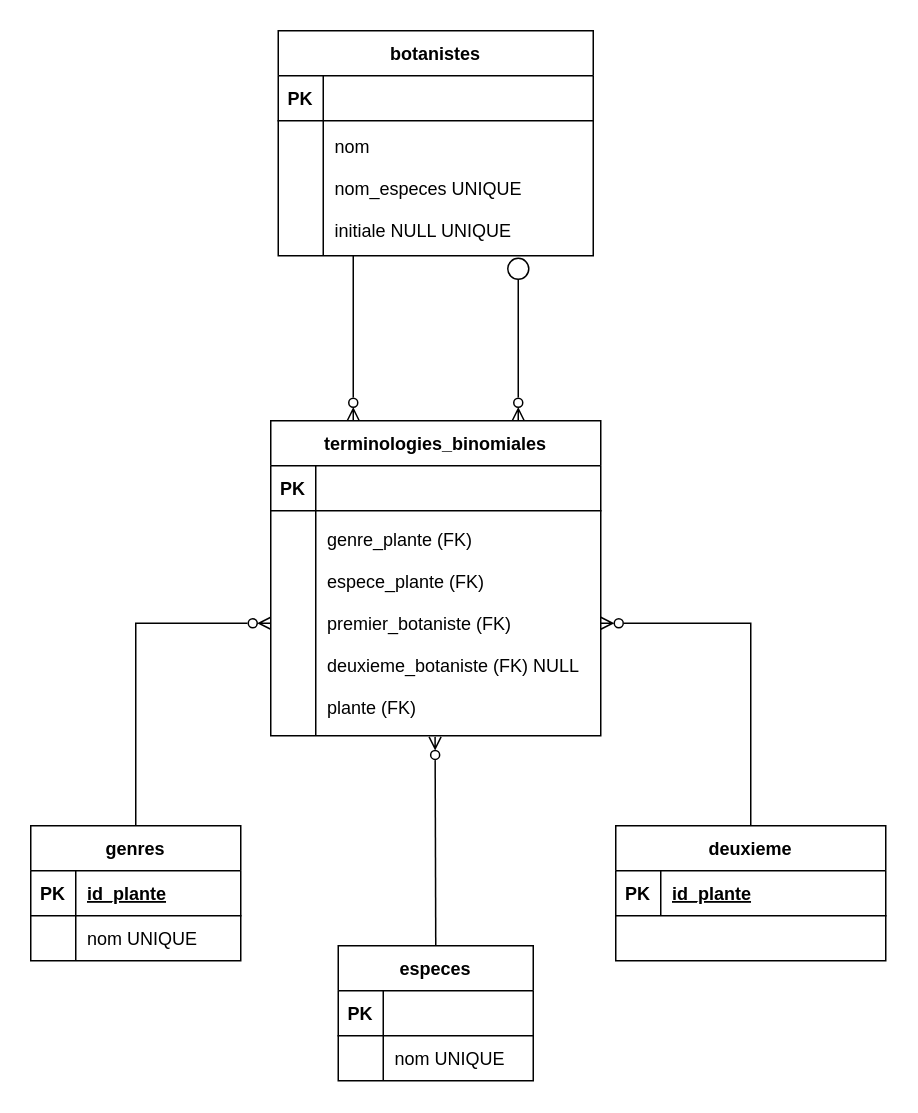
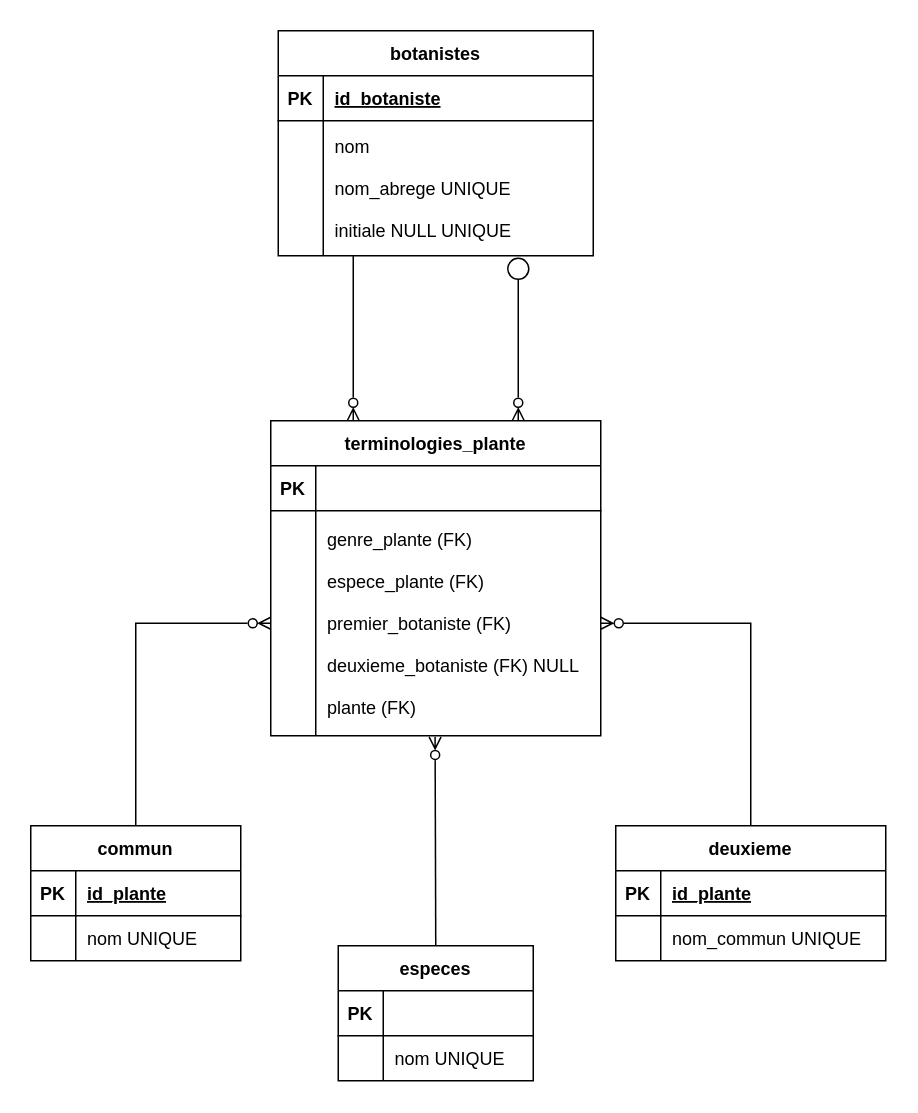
+ <mxCell id="26" value="id_botaniste" style="shape=partialRectangle;overflow=hidden;connectable=0;fillColor=none;top=0;left=0;bottom=0;right=0;align=left;spacingLeft=6;fontStyle=5;" parent="24" vertex="1"><mxGeometry x="30" width="180" height="30" as="geometry"><mxRectangle width="180" height="30" as="alternateBounds" /></mxGeometry></mxCell>
- <mxCell id="29" value="nom&#10;&#10;nom_especes UNIQUE&#10;&#10;initiale NULL UNIQUE" style="shape=partialRectangle;overflow=hidden;connectable=0;fillColor=none;top=0;left=0;bottom=0;right=0;align=left;spacingLeft=6;" parent="27" vertex="1"><mxGeometry x="30" width="180" height="90" as="geometry"><mxRectangle width="180" height="90" as="alternateBounds" /></mxGeometry></mxCell>
+ <mxCell id="29" value="nom&#10;&#10;nom_abrege UNIQUE&#10;&#10;initiale NULL UNIQUE" style="shape=partialRectangle;overflow=hidden;connectable=0;fillColor=none;top=0;left=0;bottom=0;right=0;align=left;spacingLeft=6;" parent="27" vertex="1"><mxGeometry x="30" width="180" height="90" as="geometry"><mxRectangle width="180" height="90" as="alternateBounds" /></mxGeometry></mxCell>
- <mxCell id="30" value="terminologies_binomiales" style="shape=table;startSize=30;container=1;collapsible=1;childLayout=tableLayout;fixedRows=1;rowLines=0;fontStyle=1;align=center;resizeLast=1;" parent="1" vertex="1"><mxGeometry x="180" y="280" width="220" height="210" as="geometry" /></mxCell>
+ <mxCell id="30" value="terminologies_plante" style="shape=table;startSize=30;container=1;collapsible=1;childLayout=tableLayout;fixedRows=1;rowLines=0;fontStyle=1;align=center;resizeLast=1;" parent="1" vertex="1"><mxGeometry x="180" y="280" width="220" height="210" as="geometry" /></mxCell>
- <mxCell id="3" value="genres" style="shape=table;startSize=30;container=1;collapsible=1;childLayout=tableLayout;fixedRows=1;rowLines=0;fontStyle=1;align=center;resizeLast=1;" parent="1" vertex="1"><mxGeometry x="20" y="550" width="140" height="90" as="geometry" /></mxCell>
+ <mxCell id="3" value="commun" style="shape=table;startSize=30;container=1;collapsible=1;childLayout=tableLayout;fixedRows=1;rowLines=0;fontStyle=1;align=center;resizeLast=1;" parent="1" vertex="1"><mxGeometry x="20" y="550" width="140" height="90" as="geometry" /></mxCell>
+ <mxCell id="22" value="nom_commun UNIQUE" style="shape=partialRectangle;overflow=hidden;connectable=0;fillColor=none;top=0;left=0;bottom=0;right=0;align=left;spacingLeft=6;" parent="20" vertex="1"><mxGeometry x="30" width="150" height="30" as="geometry"><mxRectangle width="150" height="30" as="alternateBounds" /></mxGeometry></mxCell>
